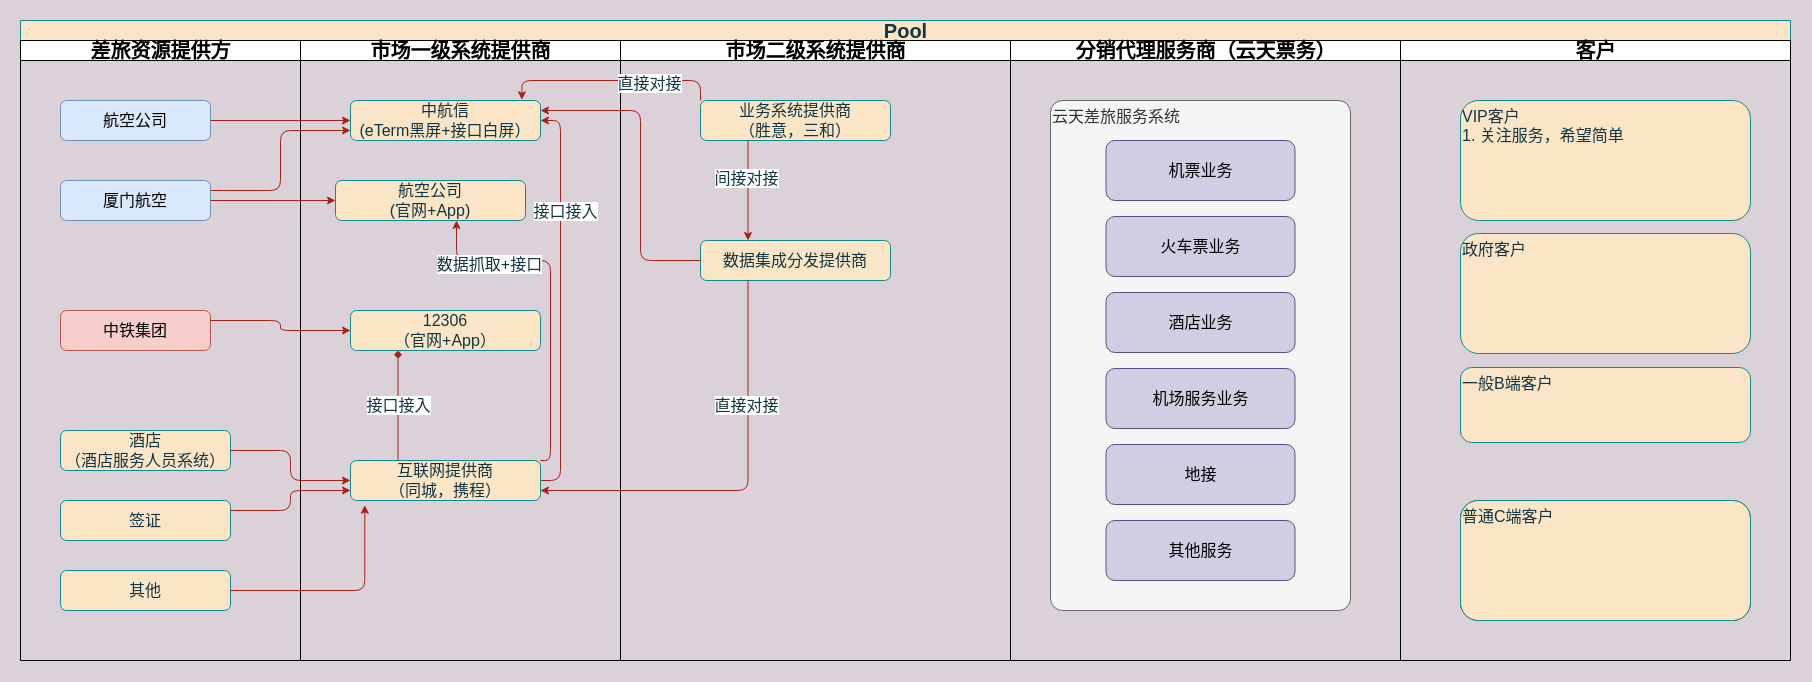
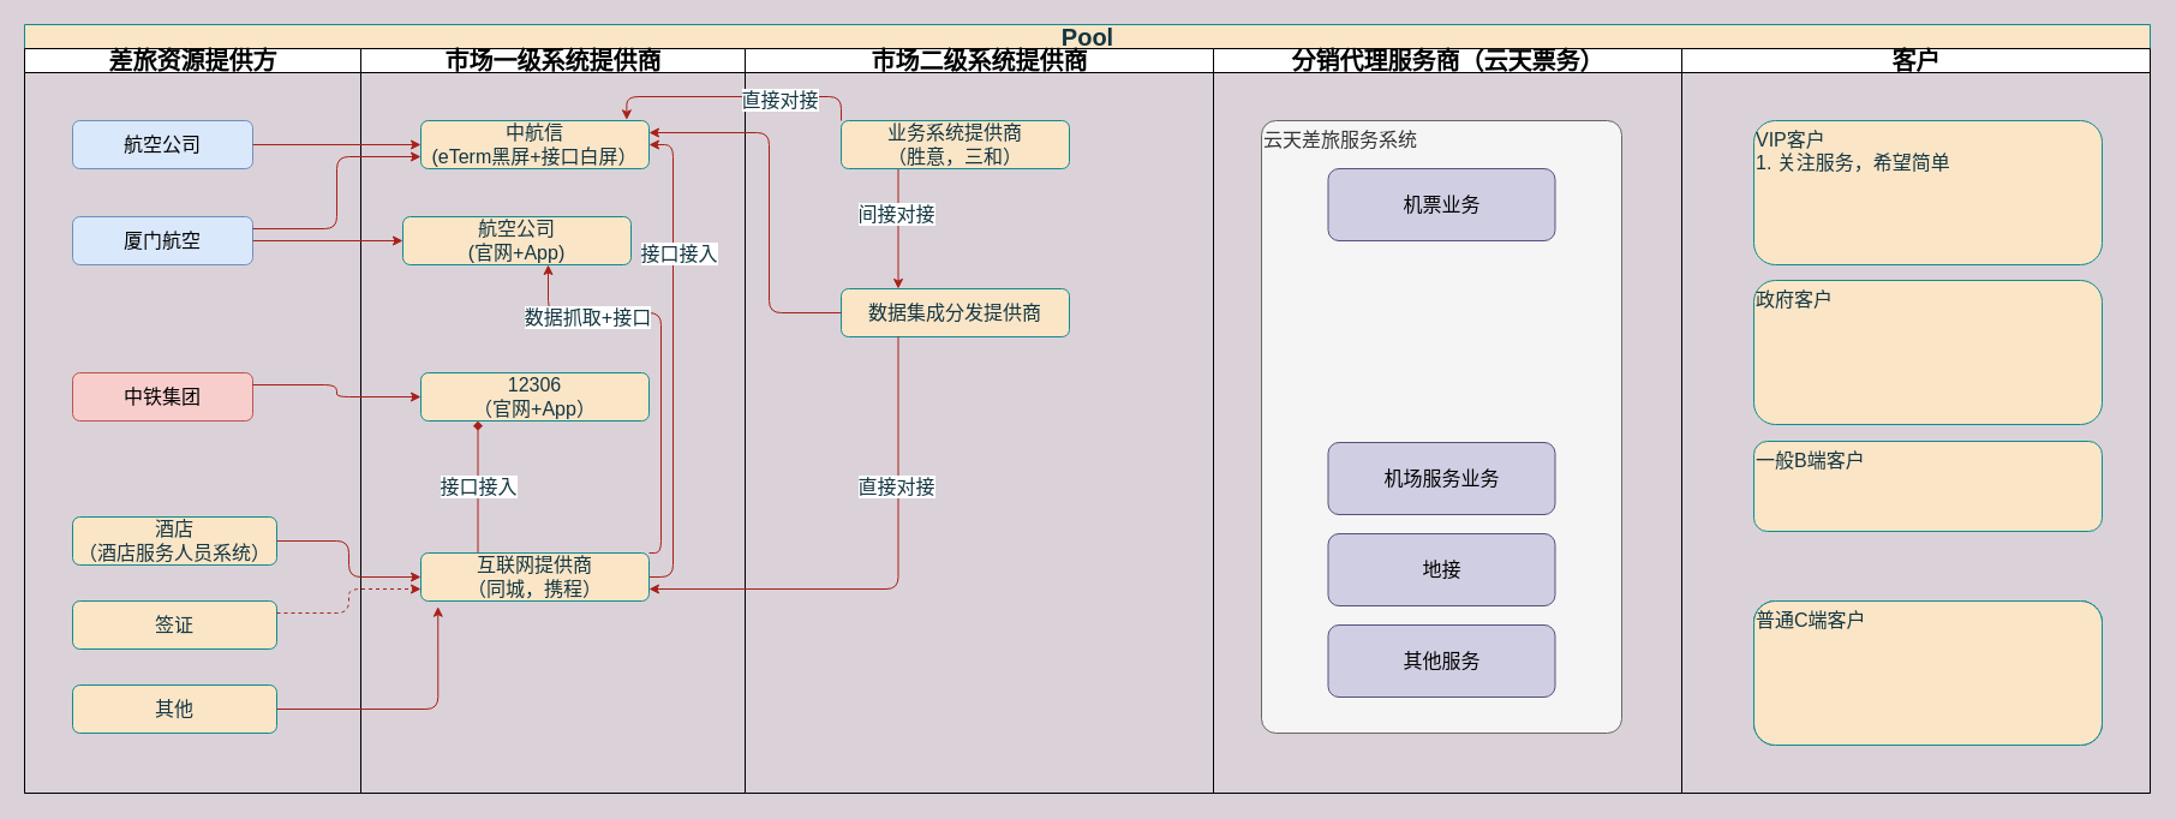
- <mxCell id="28" value="火车票业务" style="rounded=1;whiteSpace=wrap;html=1;sketch=0;strokeColor=#56517e;fillColor=#d0cee2;fontSize=16;" vertex="1" parent="26"><mxGeometry x="55.5" y="116" width="189" height="60" as="geometry" /></mxCell>
- <mxCell id="29" value="酒店业务" style="rounded=1;whiteSpace=wrap;html=1;sketch=0;strokeColor=#56517e;fillColor=#d0cee2;fontSize=16;" vertex="1" parent="26"><mxGeometry x="55.5" y="192" width="189" height="60" as="geometry" /></mxCell>
- <mxCell id="45" style="edgeStyle=orthogonalEdgeStyle;curved=0;rounded=1;sketch=0;orthogonalLoop=1;jettySize=auto;html=1;exitX=1;exitY=0.25;exitDx=0;exitDy=0;entryX=0;entryY=0.75;entryDx=0;entryDy=0;strokeColor=#A8201A;fillColor=#FAE5C7;fontSize=16;fontColor=#143642;" edge="1" parent="2" source="7" target="19"><mxGeometry relative="1" as="geometry" /></mxCell>
+ <mxCell id="45" style="edgeStyle=orthogonalEdgeStyle;curved=0;rounded=1;sketch=0;orthogonalLoop=1;jettySize=auto;html=1;exitX=1;exitY=0.25;exitDx=0;exitDy=0;entryX=0;entryY=0.75;entryDx=0;entryDy=0;strokeColor=#A8201A;fillColor=#FAE5C7;fontSize=16;fontColor=#143642;dashed=1;" edge="1" parent="2" source="7" target="19"><mxGeometry relative="1" as="geometry" /></mxCell>
